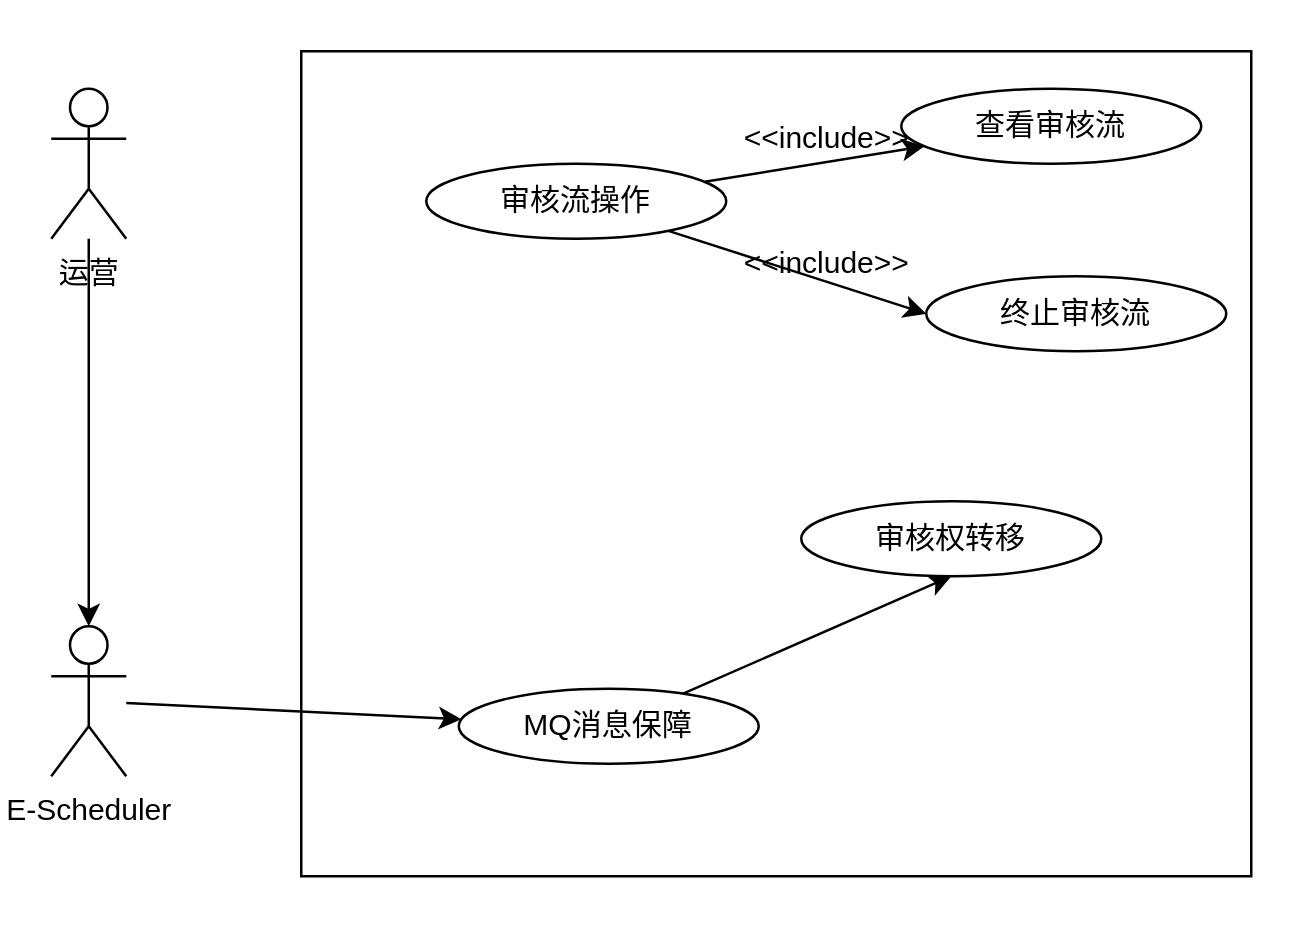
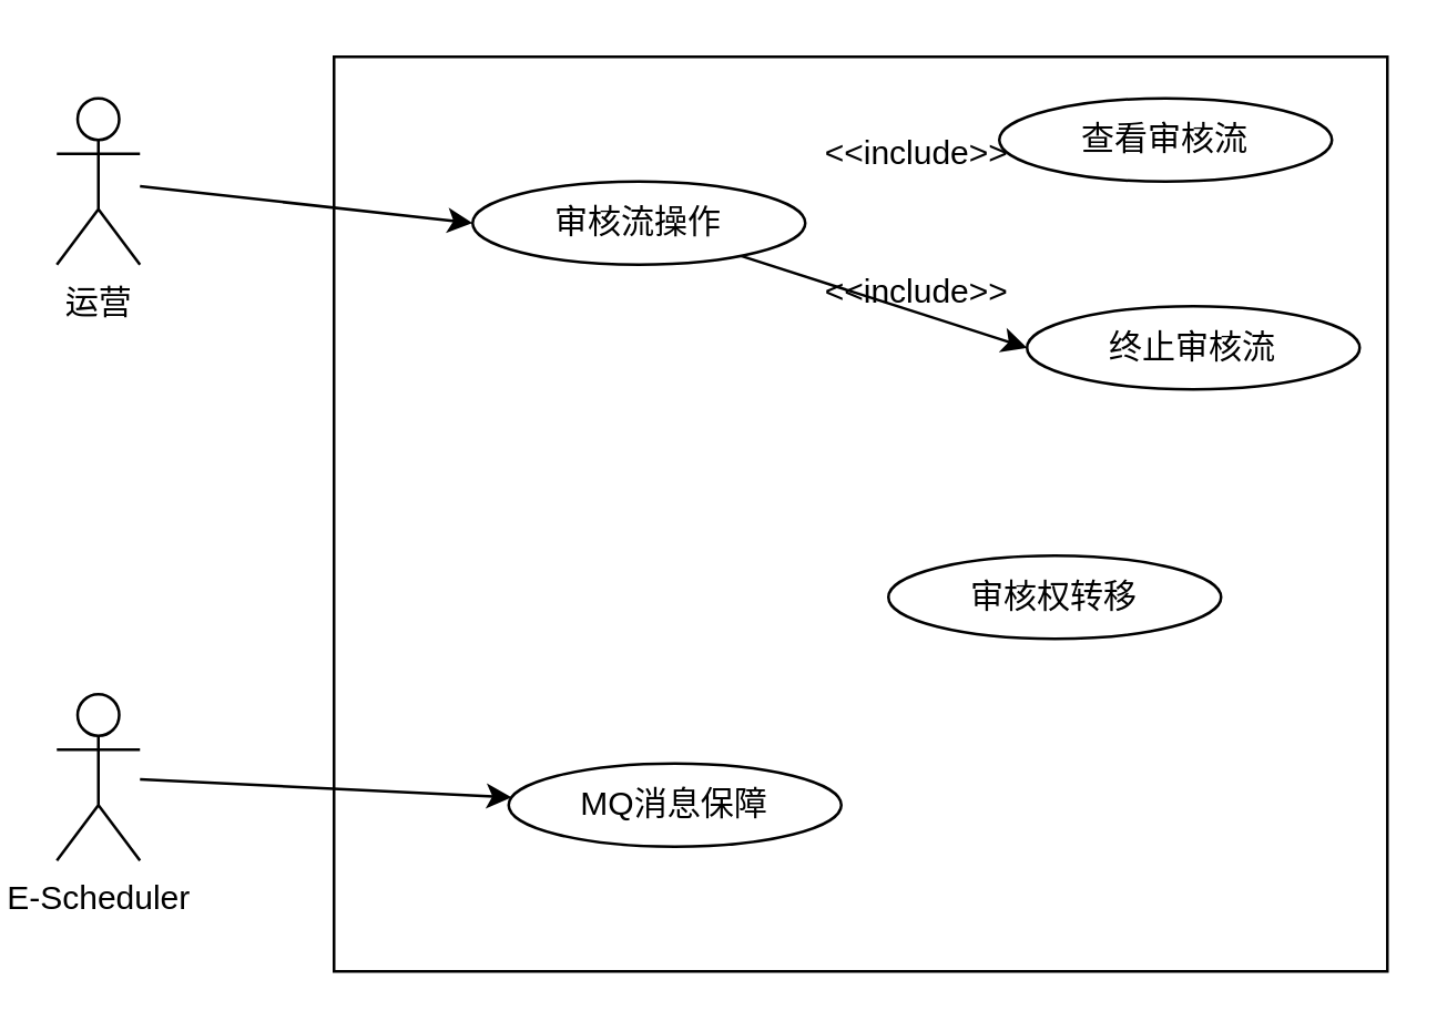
- <mxCell id="6" style="edgeStyle=none;rounded=0;orthogonalLoop=1;jettySize=auto;html=1;" edge="1" parent="1" source="8" target="12"><mxGeometry relative="1" as="geometry" /></mxCell>
- <mxCell id="14" style="edgeStyle=none;rounded=0;orthogonalLoop=1;jettySize=auto;html=1;" edge="1" parent="1" source="2" target="5"><mxGeometry relative="1" as="geometry" /></mxCell>
+ <mxCell id="14" style="edgeStyle=none;rounded=0;orthogonalLoop=1;jettySize=auto;html=1;entryX=0;entryY=0.5;entryDx=0;entryDy=0;" edge="1" parent="1" source="2" target="8"><mxGeometry relative="1" as="geometry" /></mxCell>
- <mxCell id="10" style="edgeStyle=none;rounded=0;orthogonalLoop=1;jettySize=auto;html=1;entryX=0.5;entryY=1;entryDx=0;entryDy=0;" edge="1" parent="1" source="11" target="9"><mxGeometry relative="1" as="geometry" /></mxCell>
